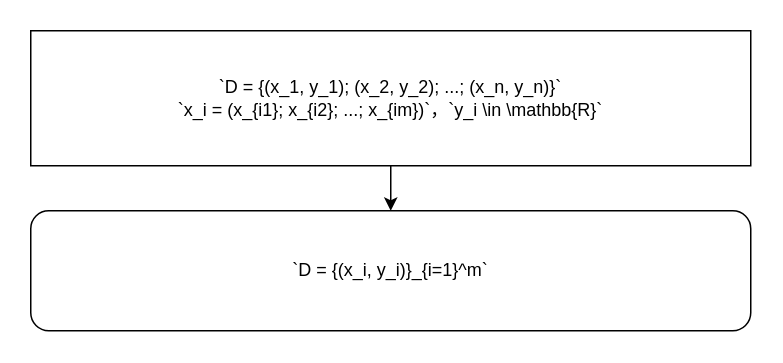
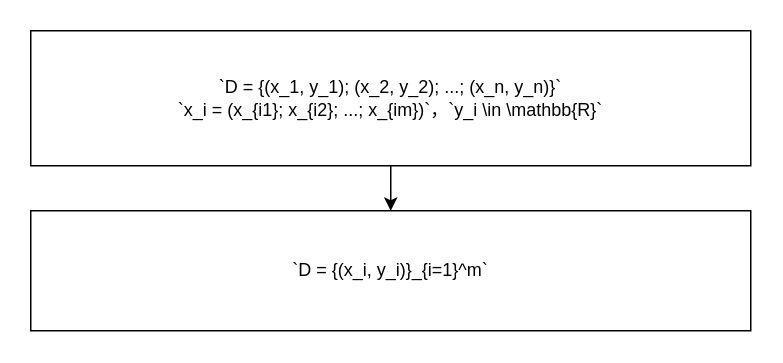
- <mxCell id="4" value="`D = {(x_i, y_i)}_{i=1}^m`" style="whiteSpace=wrap;html=1;strokeWidth=1;fillColor=#FFFFFF;rounded=1;" vertex="1" parent="1"><mxGeometry x="20" y="140" width="480" height="80" as="geometry" /></mxCell>
+ <mxCell id="4" value="`D = {(x_i, y_i)}_{i=1}^m`" style="rounded=0;whiteSpace=wrap;html=1;strokeWidth=1;fillColor=#FFFFFF;" vertex="1" parent="1"><mxGeometry x="20" y="140" width="480" height="80" as="geometry" /></mxCell>
